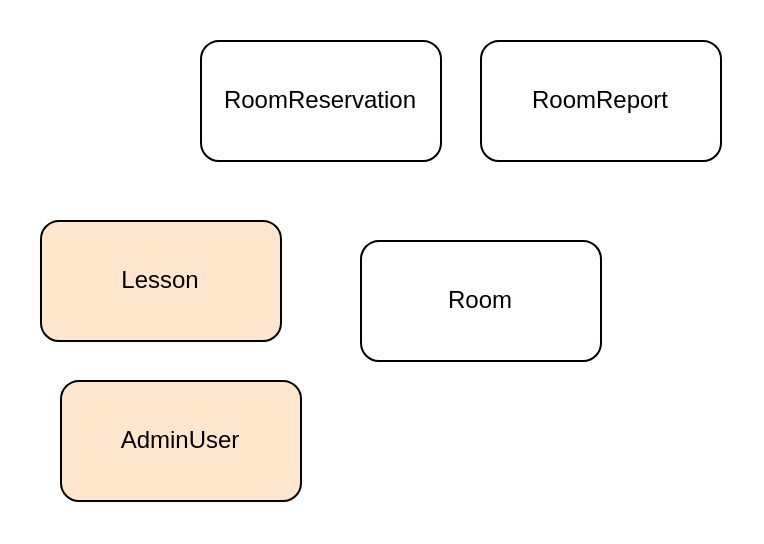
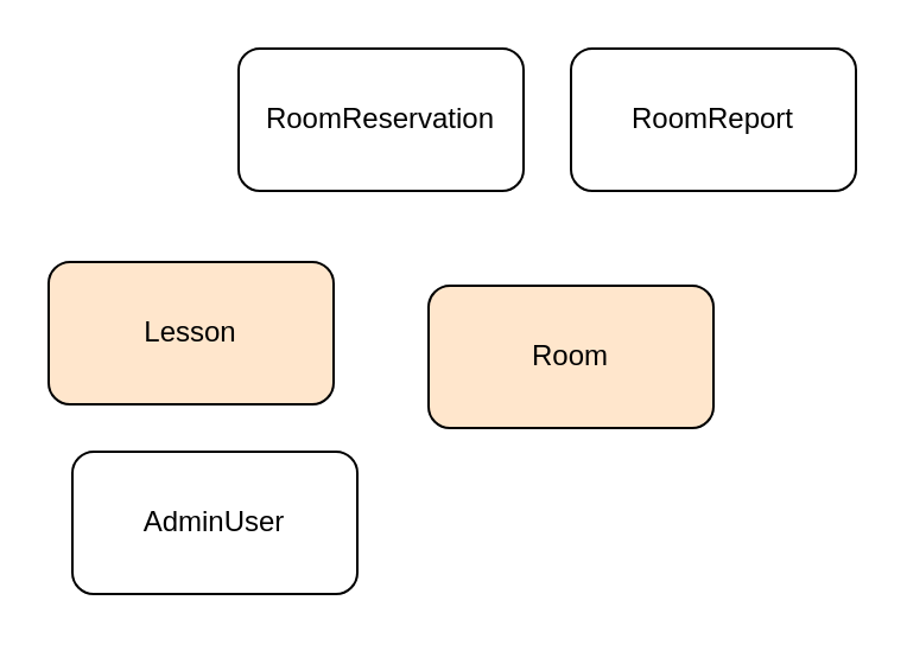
- <mxCell id="3" value="Room" style="rounded=1;whiteSpace=wrap;html=1;" vertex="1" parent="1"><mxGeometry x="180" y="120" width="120" height="60" as="geometry" /></mxCell>
+ <mxCell id="3" value="Room" style="rounded=1;whiteSpace=wrap;html=1;fillColor=#ffe6cc;" vertex="1" parent="1"><mxGeometry x="180" y="120" width="120" height="60" as="geometry" /></mxCell>
- <mxCell id="6" value="AdminUser" style="rounded=1;whiteSpace=wrap;html=1;fillColor=#ffe6cc;" vertex="1" parent="1"><mxGeometry x="30" y="190" width="120" height="60" as="geometry" /></mxCell>
+ <mxCell id="6" value="AdminUser" style="rounded=1;whiteSpace=wrap;html=1;" vertex="1" parent="1"><mxGeometry x="30" y="190" width="120" height="60" as="geometry" /></mxCell>
